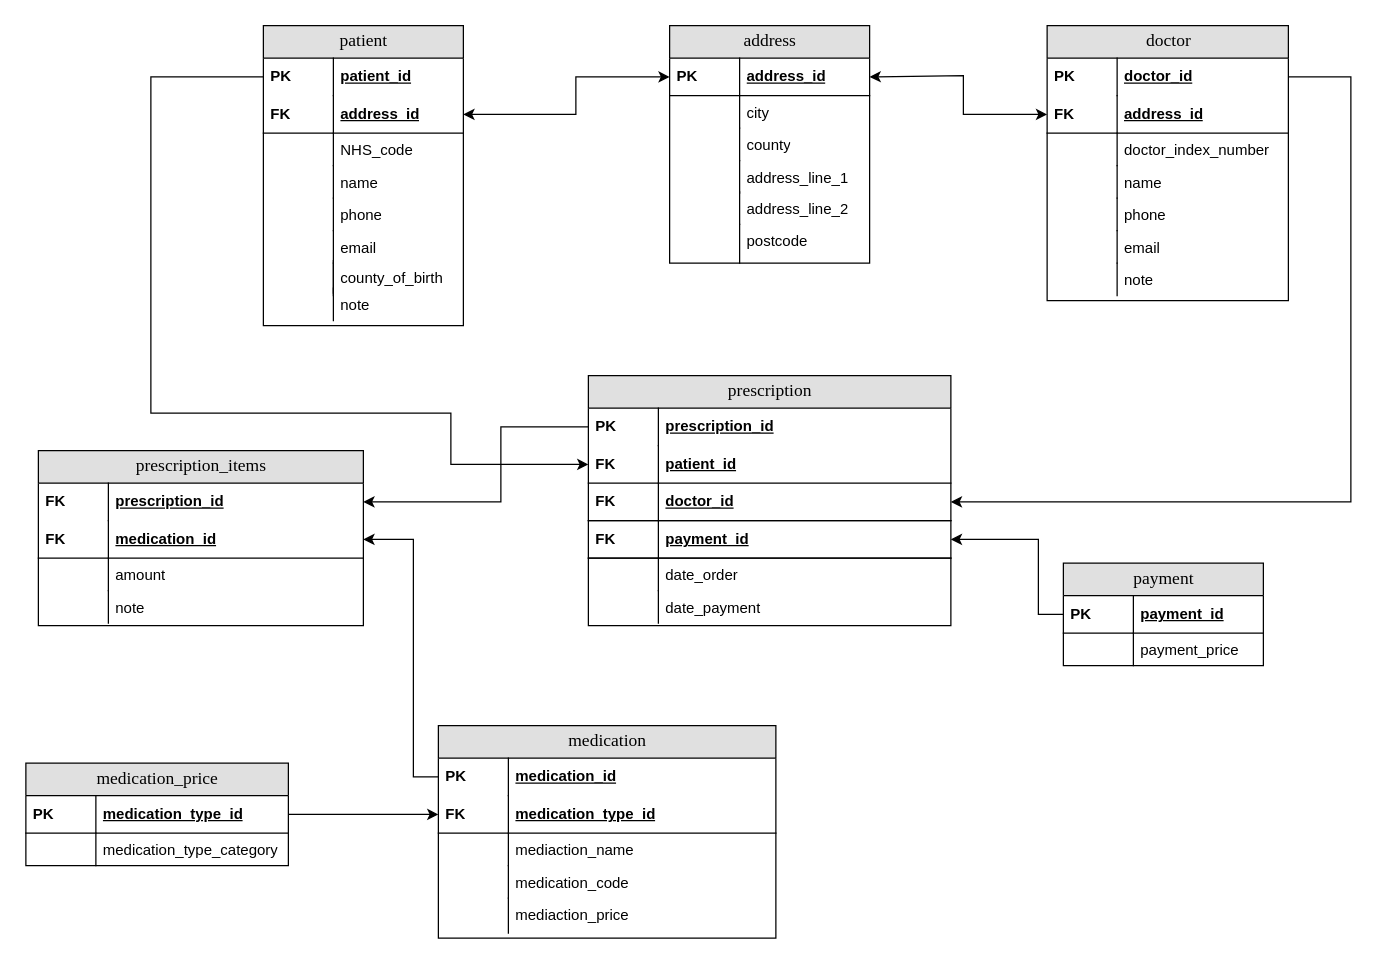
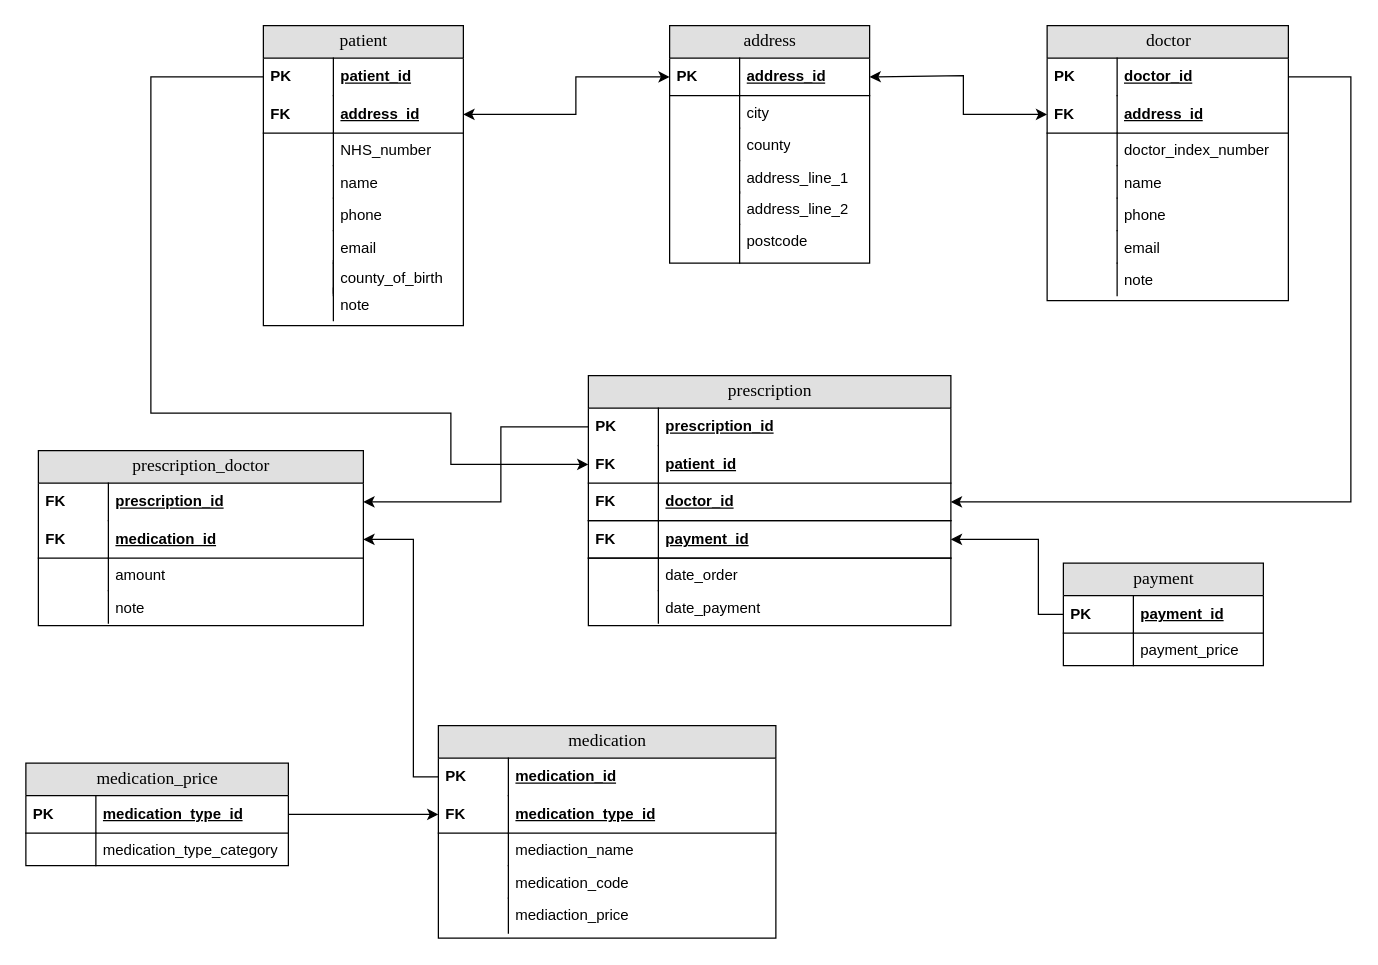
- <mxCell id="62" value="&lt;div&gt;NHS_code&lt;br&gt;&lt;/div&gt;" style="shape=partialRectangle;top=0;left=0;right=0;bottom=0;html=1;align=left;verticalAlign=top;fillColor=none;spacingLeft=60;spacingRight=4;whiteSpace=wrap;overflow=hidden;rotatable=0;points=[[0,0.5],[1,0.5]];portConstraint=eastwest;dropTarget=0;" vertex="1" parent="57"><mxGeometry y="86" width="160" height="26" as="geometry" /></mxCell>
+ <mxCell id="62" value="&lt;div&gt;NHS_number&lt;br&gt;&lt;/div&gt;" style="shape=partialRectangle;top=0;left=0;right=0;bottom=0;html=1;align=left;verticalAlign=top;fillColor=none;spacingLeft=60;spacingRight=4;whiteSpace=wrap;overflow=hidden;rotatable=0;points=[[0,0.5],[1,0.5]];portConstraint=eastwest;dropTarget=0;" vertex="1" parent="57"><mxGeometry y="86" width="160" height="26" as="geometry" /></mxCell>
- <mxCell id="31" value="prescription_items" style="swimlane;html=1;fontStyle=0;childLayout=stackLayout;horizontal=1;startSize=26;fillColor=#e0e0e0;horizontalStack=0;resizeParent=1;resizeLast=0;collapsible=1;marginBottom=0;swimlaneFillColor=#ffffff;align=center;rounded=0;shadow=0;comic=0;labelBackgroundColor=none;strokeWidth=1;fontFamily=Verdana;fontSize=14;movable=1;resizable=1;rotatable=1;deletable=1;editable=1;locked=0;connectable=1;" vertex="1" parent="1"><mxGeometry x="30" y="360" width="260" height="140" as="geometry" /></mxCell>
+ <mxCell id="31" value="prescription_doctor" style="swimlane;html=1;fontStyle=0;childLayout=stackLayout;horizontal=1;startSize=26;fillColor=#e0e0e0;horizontalStack=0;resizeParent=1;resizeLast=0;collapsible=1;marginBottom=0;swimlaneFillColor=#ffffff;align=center;rounded=0;shadow=0;comic=0;labelBackgroundColor=none;strokeWidth=1;fontFamily=Verdana;fontSize=14;movable=1;resizable=1;rotatable=1;deletable=1;editable=1;locked=0;connectable=1;" vertex="1" parent="1"><mxGeometry x="30" y="360" width="260" height="140" as="geometry" /></mxCell>
